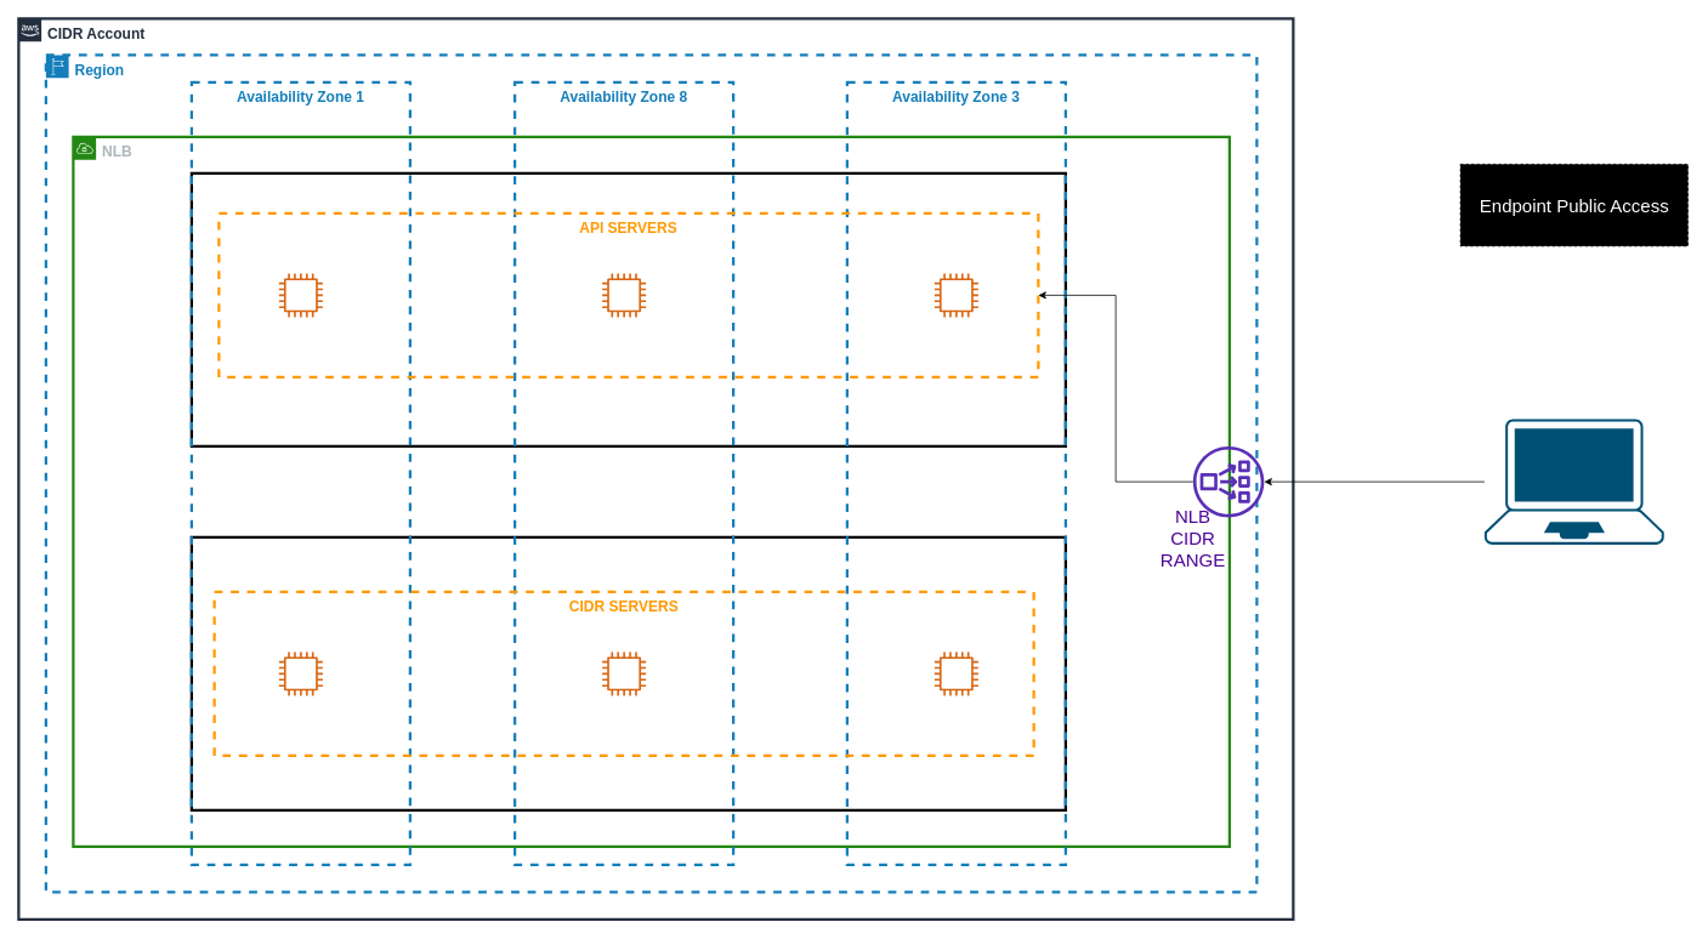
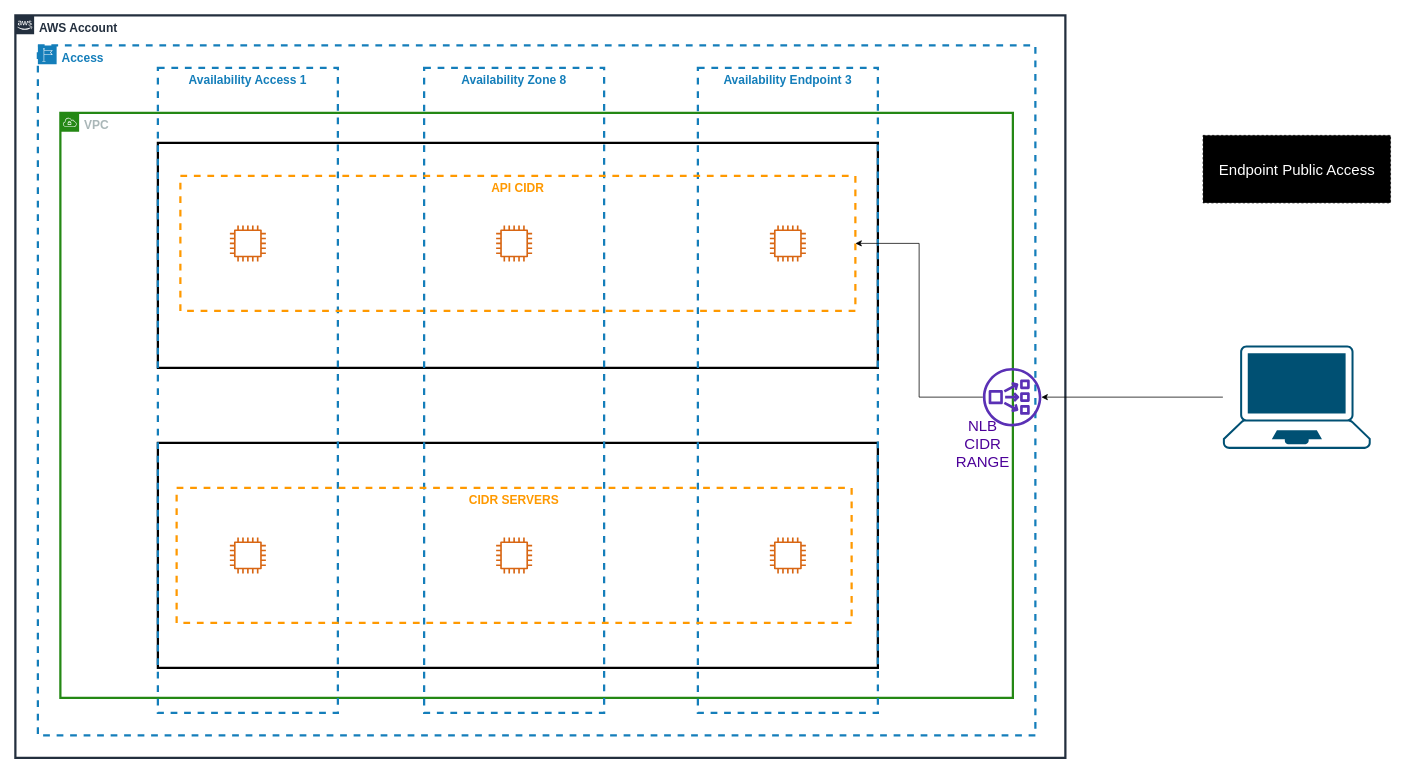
- <mxCell id="3" value="CIDR Account" style="points=[[0,0],[0.25,0],[0.5,0],[0.75,0],[1,0],[1,0.25],[1,0.5],[1,0.75],[1,1],[0.75,1],[0.5,1],[0.25,1],[0,1],[0,0.75],[0,0.5],[0,0.25]];outlineConnect=0;gradientColor=none;html=1;whiteSpace=wrap;fontSize=16;fontStyle=1;shape=mxgraph.aws4.group;grIcon=mxgraph.aws4.group_aws_cloud_alt;strokeColor=#232F3E;fillColor=none;verticalAlign=top;align=left;spacingLeft=30;fontColor=#232F3E;dashed=0;strokeWidth=3;" vertex="1" parent="1"><mxGeometry x="20" y="20" width="1400" height="990" as="geometry" /></mxCell>
+ <mxCell id="3" value="AWS Account" style="points=[[0,0],[0.25,0],[0.5,0],[0.75,0],[1,0],[1,0.25],[1,0.5],[1,0.75],[1,1],[0.75,1],[0.5,1],[0.25,1],[0,1],[0,0.75],[0,0.5],[0,0.25]];outlineConnect=0;gradientColor=none;html=1;whiteSpace=wrap;fontSize=16;fontStyle=1;shape=mxgraph.aws4.group;grIcon=mxgraph.aws4.group_aws_cloud_alt;strokeColor=#232F3E;fillColor=none;verticalAlign=top;align=left;spacingLeft=30;fontColor=#232F3E;dashed=0;strokeWidth=3;" vertex="1" parent="1"><mxGeometry x="20" y="20" width="1400" height="990" as="geometry" /></mxCell>
- <mxCell id="2" value="Region" style="points=[[0,0],[0.25,0],[0.5,0],[0.75,0],[1,0],[1,0.25],[1,0.5],[1,0.75],[1,1],[0.75,1],[0.5,1],[0.25,1],[0,1],[0,0.75],[0,0.5],[0,0.25]];outlineConnect=0;gradientColor=none;html=1;whiteSpace=wrap;fontSize=16;fontStyle=1;shape=mxgraph.aws4.group;grIcon=mxgraph.aws4.group_region;strokeColor=#147EBA;fillColor=none;verticalAlign=top;align=left;spacingLeft=30;fontColor=#147EBA;dashed=1;strokeWidth=3;" vertex="1" parent="1"><mxGeometry x="50" y="60" width="1330" height="920" as="geometry" /></mxCell>
+ <mxCell id="2" value="Access" style="points=[[0,0],[0.25,0],[0.5,0],[0.75,0],[1,0],[1,0.25],[1,0.5],[1,0.75],[1,1],[0.75,1],[0.5,1],[0.25,1],[0,1],[0,0.75],[0,0.5],[0,0.25]];outlineConnect=0;gradientColor=none;html=1;whiteSpace=wrap;fontSize=16;fontStyle=1;shape=mxgraph.aws4.group;grIcon=mxgraph.aws4.group_region;strokeColor=#147EBA;fillColor=none;verticalAlign=top;align=left;spacingLeft=30;fontColor=#147EBA;dashed=1;strokeWidth=3;" vertex="1" parent="1"><mxGeometry x="50" y="60" width="1330" height="920" as="geometry" /></mxCell>
- <mxCell id="9" value="Availability Zone 1" style="fillColor=none;strokeColor=#147EBA;dashed=1;verticalAlign=top;fontStyle=1;fontColor=#147EBA;strokeWidth=3;fontSize=16;" vertex="1" parent="1"><mxGeometry x="210" y="90" width="240" height="860" as="geometry" /></mxCell>
+ <mxCell id="9" value="Availability Access 1" style="fillColor=none;strokeColor=#147EBA;dashed=1;verticalAlign=top;fontStyle=1;fontColor=#147EBA;strokeWidth=3;fontSize=16;" vertex="1" parent="1"><mxGeometry x="210" y="90" width="240" height="860" as="geometry" /></mxCell>
- <mxCell id="7" value="Availability Zone 3" style="fillColor=none;strokeColor=#147EBA;dashed=1;verticalAlign=top;fontStyle=1;fontColor=#147EBA;strokeWidth=3;fontSize=16;" vertex="1" parent="1"><mxGeometry x="930" y="90" width="240" height="860" as="geometry" /></mxCell>
+ <mxCell id="7" value="Availability Endpoint 3" style="fillColor=none;strokeColor=#147EBA;dashed=1;verticalAlign=top;fontStyle=1;fontColor=#147EBA;strokeWidth=3;fontSize=16;" vertex="1" parent="1"><mxGeometry x="930" y="90" width="240" height="860" as="geometry" /></mxCell>
- <mxCell id="4" value="NLB" style="points=[[0,0],[0.25,0],[0.5,0],[0.75,0],[1,0],[1,0.25],[1,0.5],[1,0.75],[1,1],[0.75,1],[0.5,1],[0.25,1],[0,1],[0,0.75],[0,0.5],[0,0.25]];outlineConnect=0;gradientColor=none;html=1;whiteSpace=wrap;fontSize=16;fontStyle=1;shape=mxgraph.aws4.group;grIcon=mxgraph.aws4.group_vpc;strokeColor=#248814;fillColor=none;verticalAlign=top;align=left;spacingLeft=30;fontColor=#AAB7B8;dashed=0;strokeWidth=3;" vertex="1" parent="1"><mxGeometry x="80" y="150" width="1270" height="780" as="geometry" /></mxCell>
+ <mxCell id="4" value="VPC" style="points=[[0,0],[0.25,0],[0.5,0],[0.75,0],[1,0],[1,0.25],[1,0.5],[1,0.75],[1,1],[0.75,1],[0.5,1],[0.25,1],[0,1],[0,0.75],[0,0.5],[0,0.25]];outlineConnect=0;gradientColor=none;html=1;whiteSpace=wrap;fontSize=16;fontStyle=1;shape=mxgraph.aws4.group;grIcon=mxgraph.aws4.group_vpc;strokeColor=#248814;fillColor=none;verticalAlign=top;align=left;spacingLeft=30;fontColor=#AAB7B8;dashed=0;strokeWidth=3;" vertex="1" parent="1"><mxGeometry x="80" y="150" width="1270" height="780" as="geometry" /></mxCell>
- <mxCell id="17" value="API SERVERS" style="fillColor=none;dashed=1;verticalAlign=top;fontStyle=1;strokeWidth=3;fontSize=16;strokeColor=#FF9900;fontColor=#FF9900;" vertex="1" parent="1"><mxGeometry x="240" y="234" width="900" height="180" as="geometry" /></mxCell>
+ <mxCell id="17" value="API CIDR" style="fillColor=none;dashed=1;verticalAlign=top;fontStyle=1;strokeWidth=3;fontSize=16;strokeColor=#FF9900;fontColor=#FF9900;" vertex="1" parent="1"><mxGeometry x="240" y="234" width="900" height="180" as="geometry" /></mxCell>
